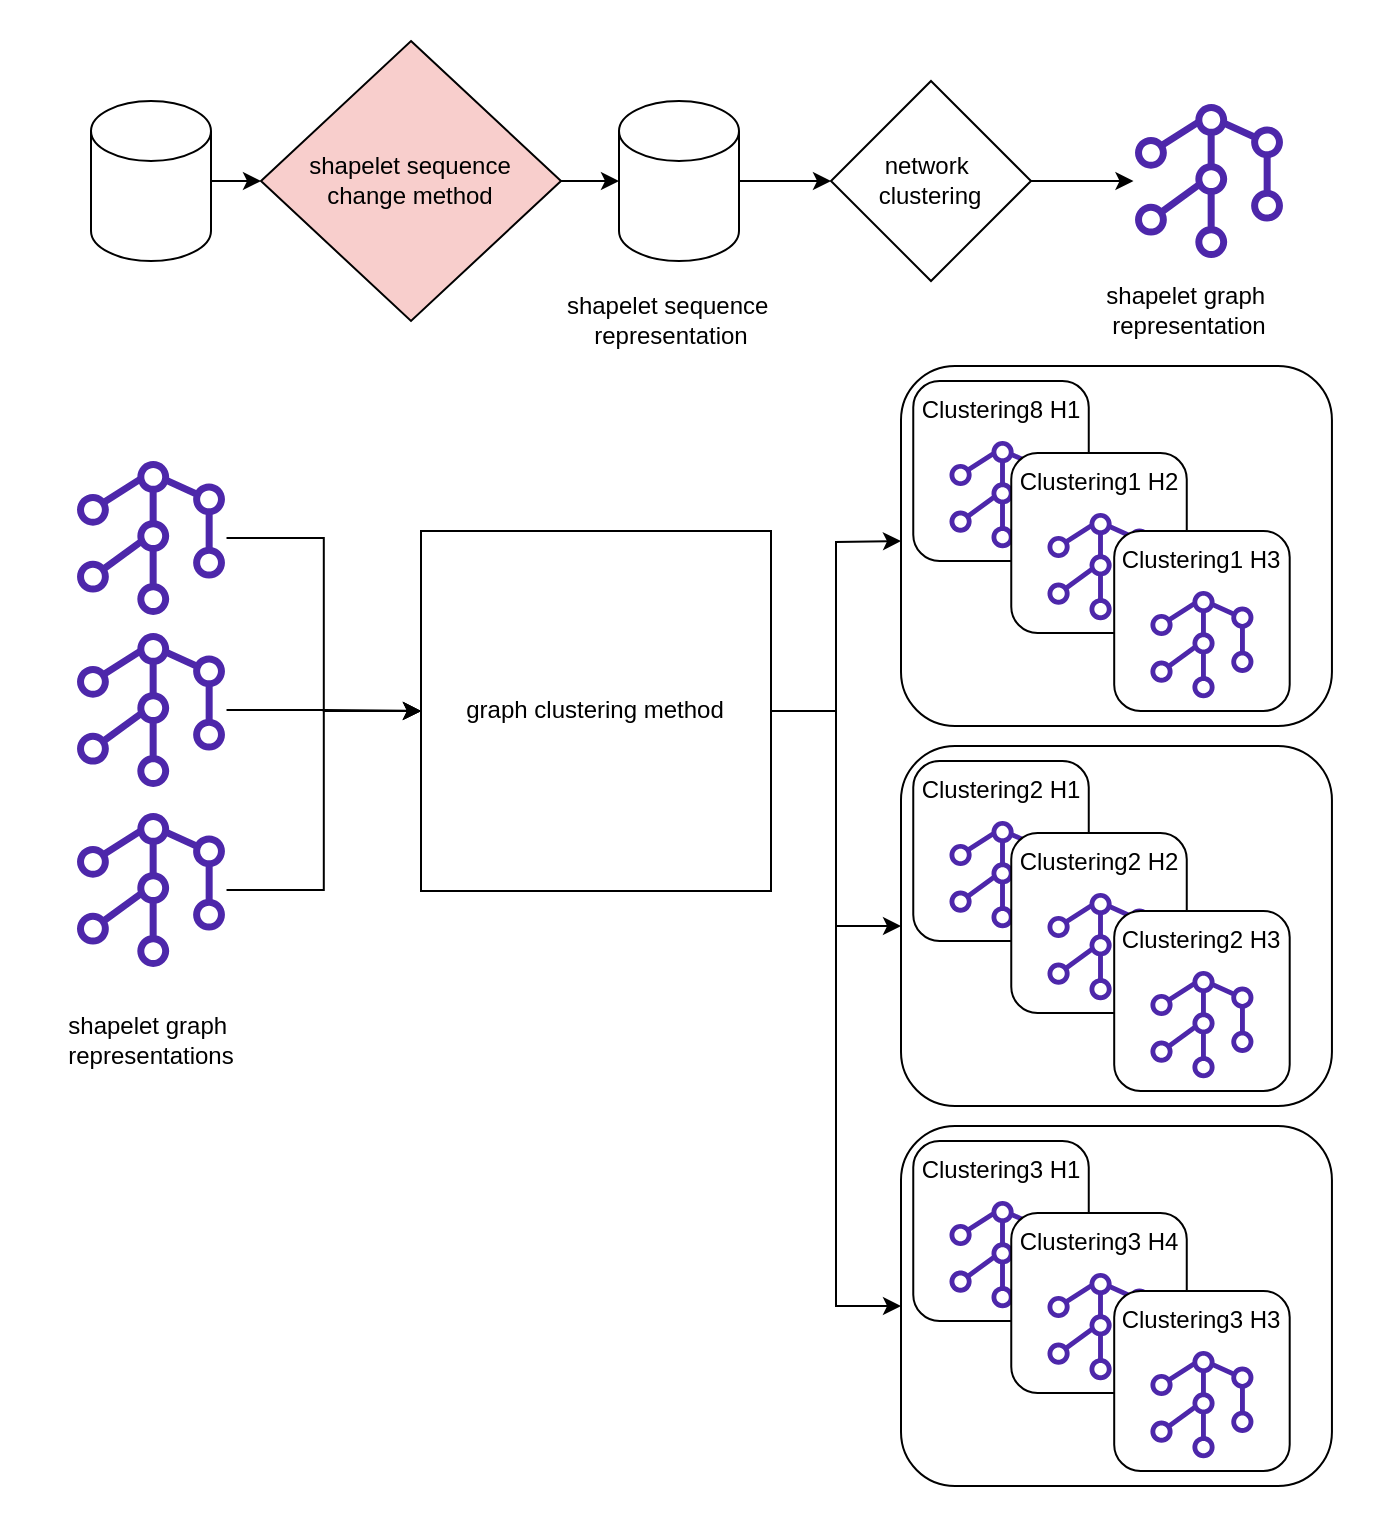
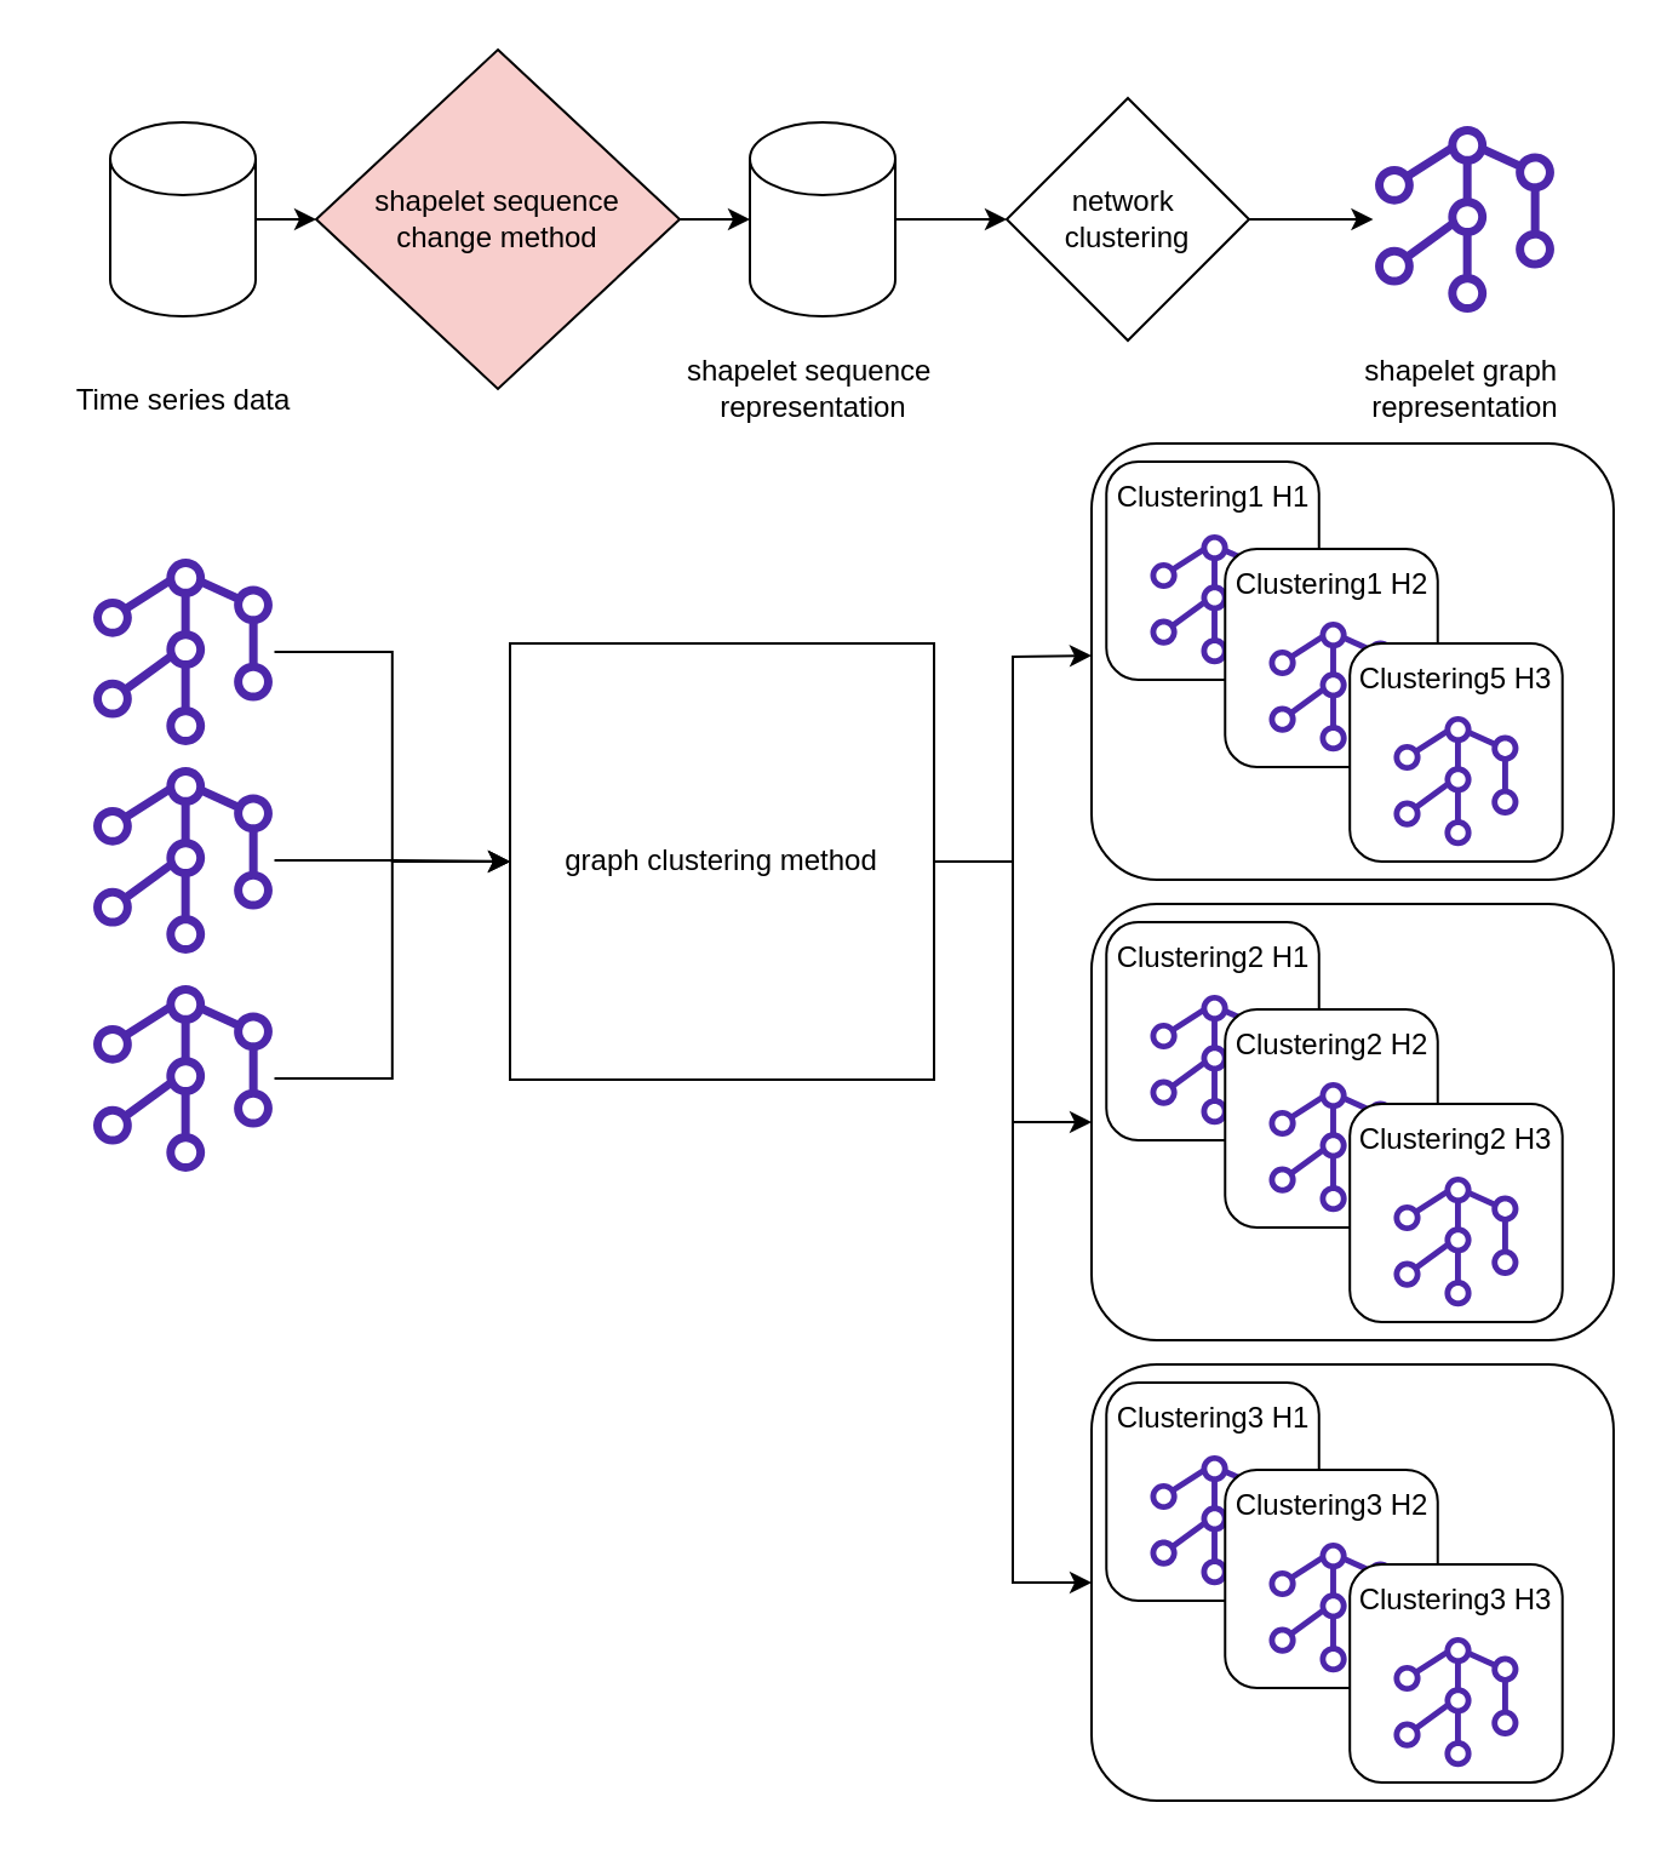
- <mxCell id="13" value="shapelet graph&amp;nbsp;&lt;br&gt;representation" style="text;html=1;align=center;verticalAlign=middle;resizable=0;points=[];autosize=1;strokeColor=none;fillColor=none;" vertex="1" parent="1"><mxGeometry x="539" y="135" width="110" height="40" as="geometry" /></mxCell>
+ <mxCell id="13" value="shapelet graph&amp;nbsp;&lt;br&gt;representation" style="text;html=1;align=center;verticalAlign=middle;resizable=0;points=[];autosize=1;strokeColor=none;fillColor=none;" vertex="1" parent="1"><mxGeometry x="549" y="140" width="110" height="40" as="geometry" /></mxCell>
+ <mxCell id="4" value="Time series data" style="text;html=1;align=center;verticalAlign=middle;resizable=0;points=[];autosize=1;strokeColor=none;fillColor=none;" vertex="1" parent="1"><mxGeometry x="20" y="150" width="110" height="30" as="geometry" /></mxCell>
- <mxCell id="31" value="Clustering8 H1" style="text;html=1;align=center;verticalAlign=middle;resizable=0;points=[];autosize=1;strokeColor=none;fillColor=none;" vertex="1" parent="28"><mxGeometry width="100" height="30" as="geometry" /></mxCell>
+ <mxCell id="31" value="Clustering1 H1" style="text;html=1;align=center;verticalAlign=middle;resizable=0;points=[];autosize=1;strokeColor=none;fillColor=none;" vertex="1" parent="28"><mxGeometry width="100" height="30" as="geometry" /></mxCell>
- <mxCell id="39" value="Clustering1 H3" style="text;html=1;align=center;verticalAlign=middle;resizable=0;points=[];autosize=1;strokeColor=none;fillColor=none;" vertex="1" parent="36"><mxGeometry width="100" height="30" as="geometry" /></mxCell>
+ <mxCell id="39" value="Clustering5 H3" style="text;html=1;align=center;verticalAlign=middle;resizable=0;points=[];autosize=1;strokeColor=none;fillColor=none;" vertex="1" parent="36"><mxGeometry width="100" height="30" as="geometry" /></mxCell>
- <mxCell id="16" value="shapelet graph&amp;nbsp;&lt;br&gt;representations" style="text;html=1;align=center;verticalAlign=middle;resizable=0;points=[];autosize=1;strokeColor=none;fillColor=none;" vertex="1" parent="1"><mxGeometry x="20" y="500" width="110" height="40" as="geometry" /></mxCell>
- <mxCell id="63" value="Clustering3 H4" style="text;html=1;align=center;verticalAlign=middle;resizable=0;points=[];autosize=1;strokeColor=none;fillColor=none;" vertex="1" parent="60"><mxGeometry width="100" height="30" as="geometry" /></mxCell>
+ <mxCell id="63" value="Clustering3 H2" style="text;html=1;align=center;verticalAlign=middle;resizable=0;points=[];autosize=1;strokeColor=none;fillColor=none;" vertex="1" parent="60"><mxGeometry width="100" height="30" as="geometry" /></mxCell>
